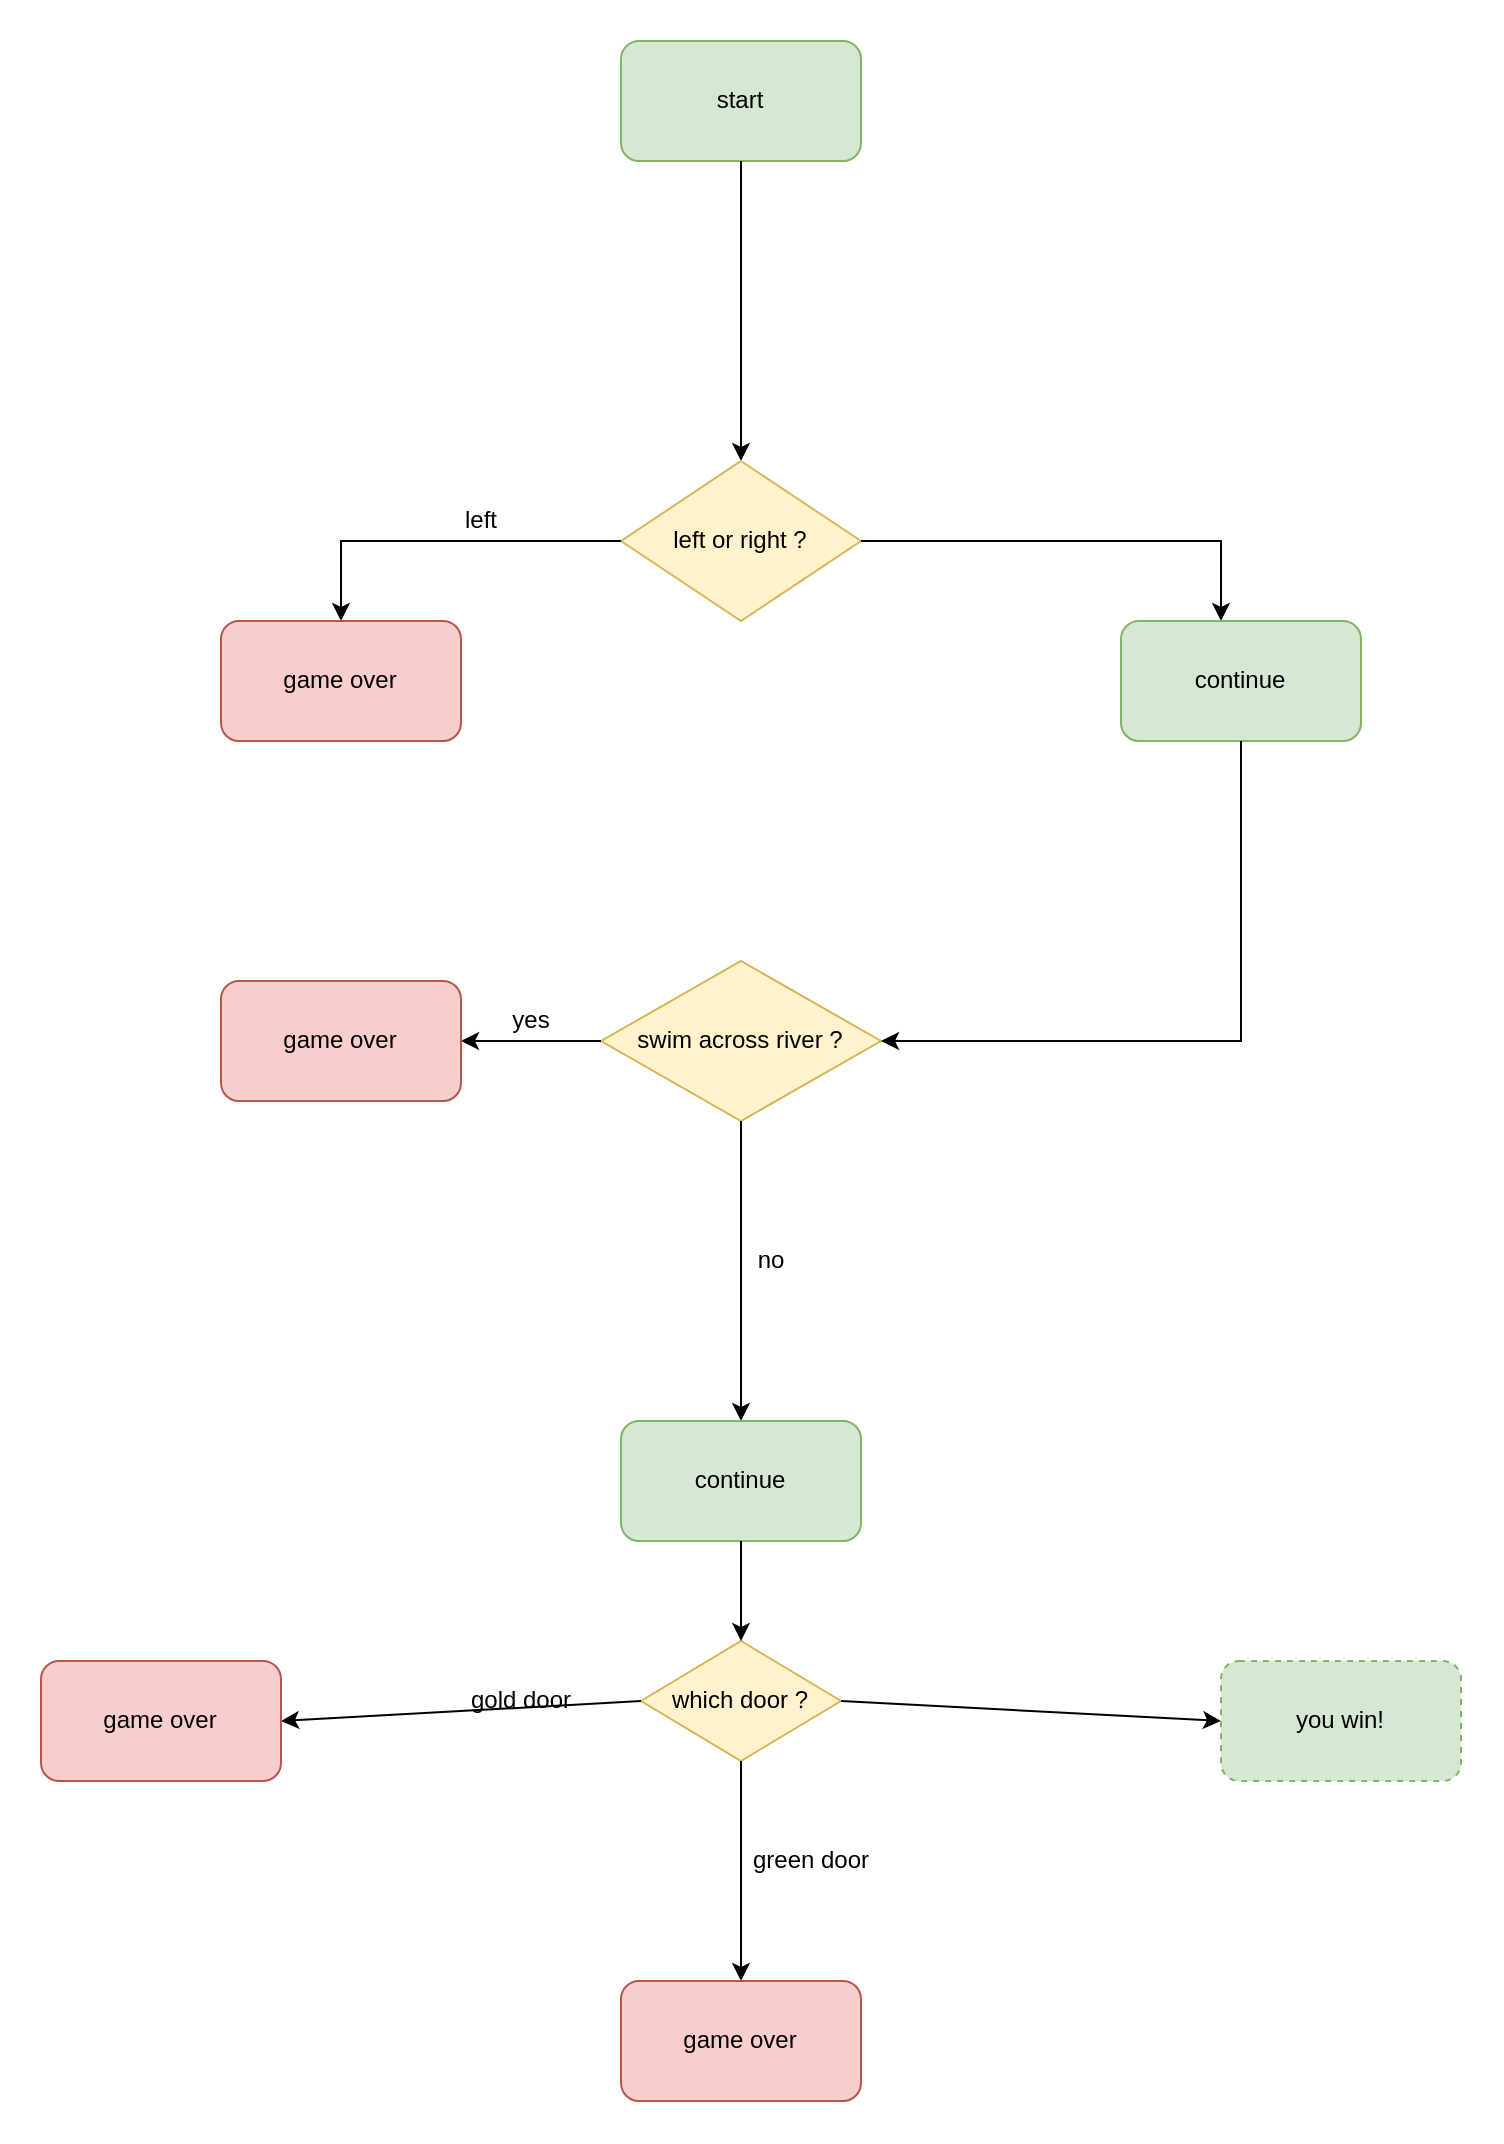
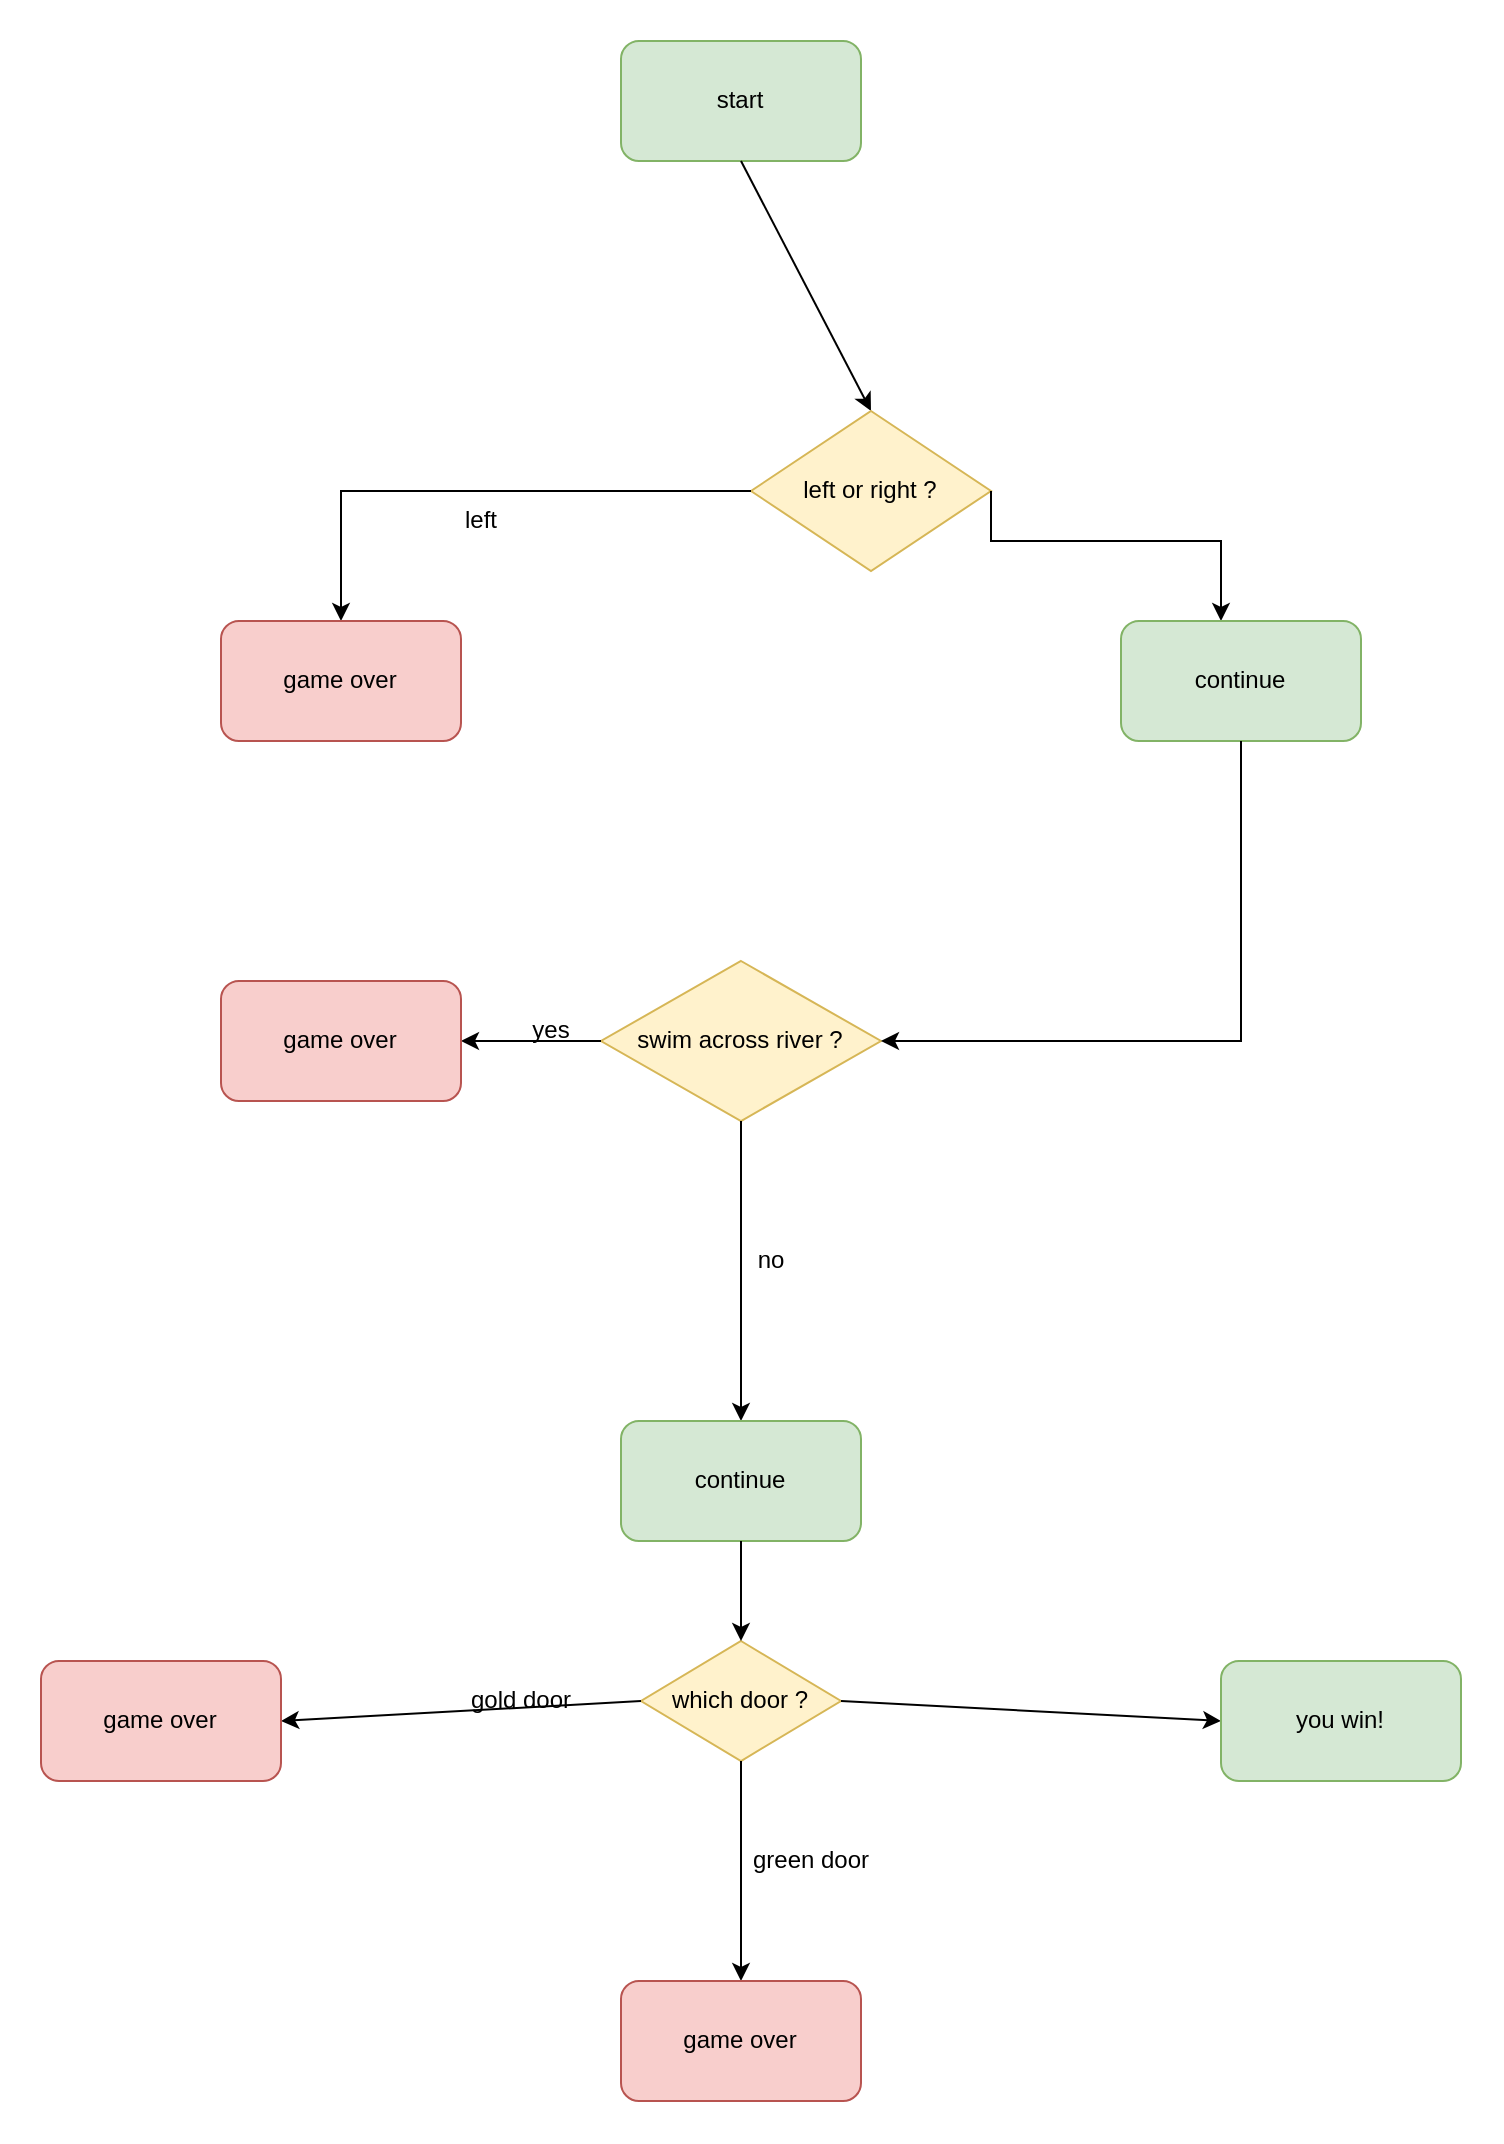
- <mxCell id="4" value="left or right ?" style="rhombus;whiteSpace=wrap;html=1;fillColor=#fff2cc;strokeColor=#d6b656;" vertex="1" parent="1"><mxGeometry x="310" y="230" width="120" height="80" as="geometry" /></mxCell>
+ <mxCell id="4" value="left or right ?" style="rhombus;whiteSpace=wrap;html=1;fillColor=#fff2cc;strokeColor=#d6b656;" vertex="1" parent="1"><mxGeometry x="375" y="205" width="120" height="80" as="geometry" /></mxCell>
- <mxCell id="12" value="yes" style="text;html=1;align=center;verticalAlign=middle;resizable=0;points=[];autosize=1;strokeColor=none;fillColor=none;" vertex="1" parent="1"><mxGeometry x="250" y="500" width="30" height="20" as="geometry" /></mxCell>
+ <mxCell id="12" value="yes" style="text;html=1;align=center;verticalAlign=middle;resizable=0;points=[];autosize=1;strokeColor=none;fillColor=none;" vertex="1" parent="1"><mxGeometry x="260" y="505" width="30" height="20" as="geometry" /></mxCell>
- <mxCell id="27" value="you win!" style="rounded=1;whiteSpace=wrap;html=1;fillColor=#d5e8d4;strokeColor=#82b366;dashed=1;" vertex="1" parent="1"><mxGeometry x="610" y="830" width="120" height="60" as="geometry" /></mxCell>
+ <mxCell id="27" value="you win!" style="rounded=1;whiteSpace=wrap;html=1;fillColor=#d5e8d4;strokeColor=#82b366;" vertex="1" parent="1"><mxGeometry x="610" y="830" width="120" height="60" as="geometry" /></mxCell>
